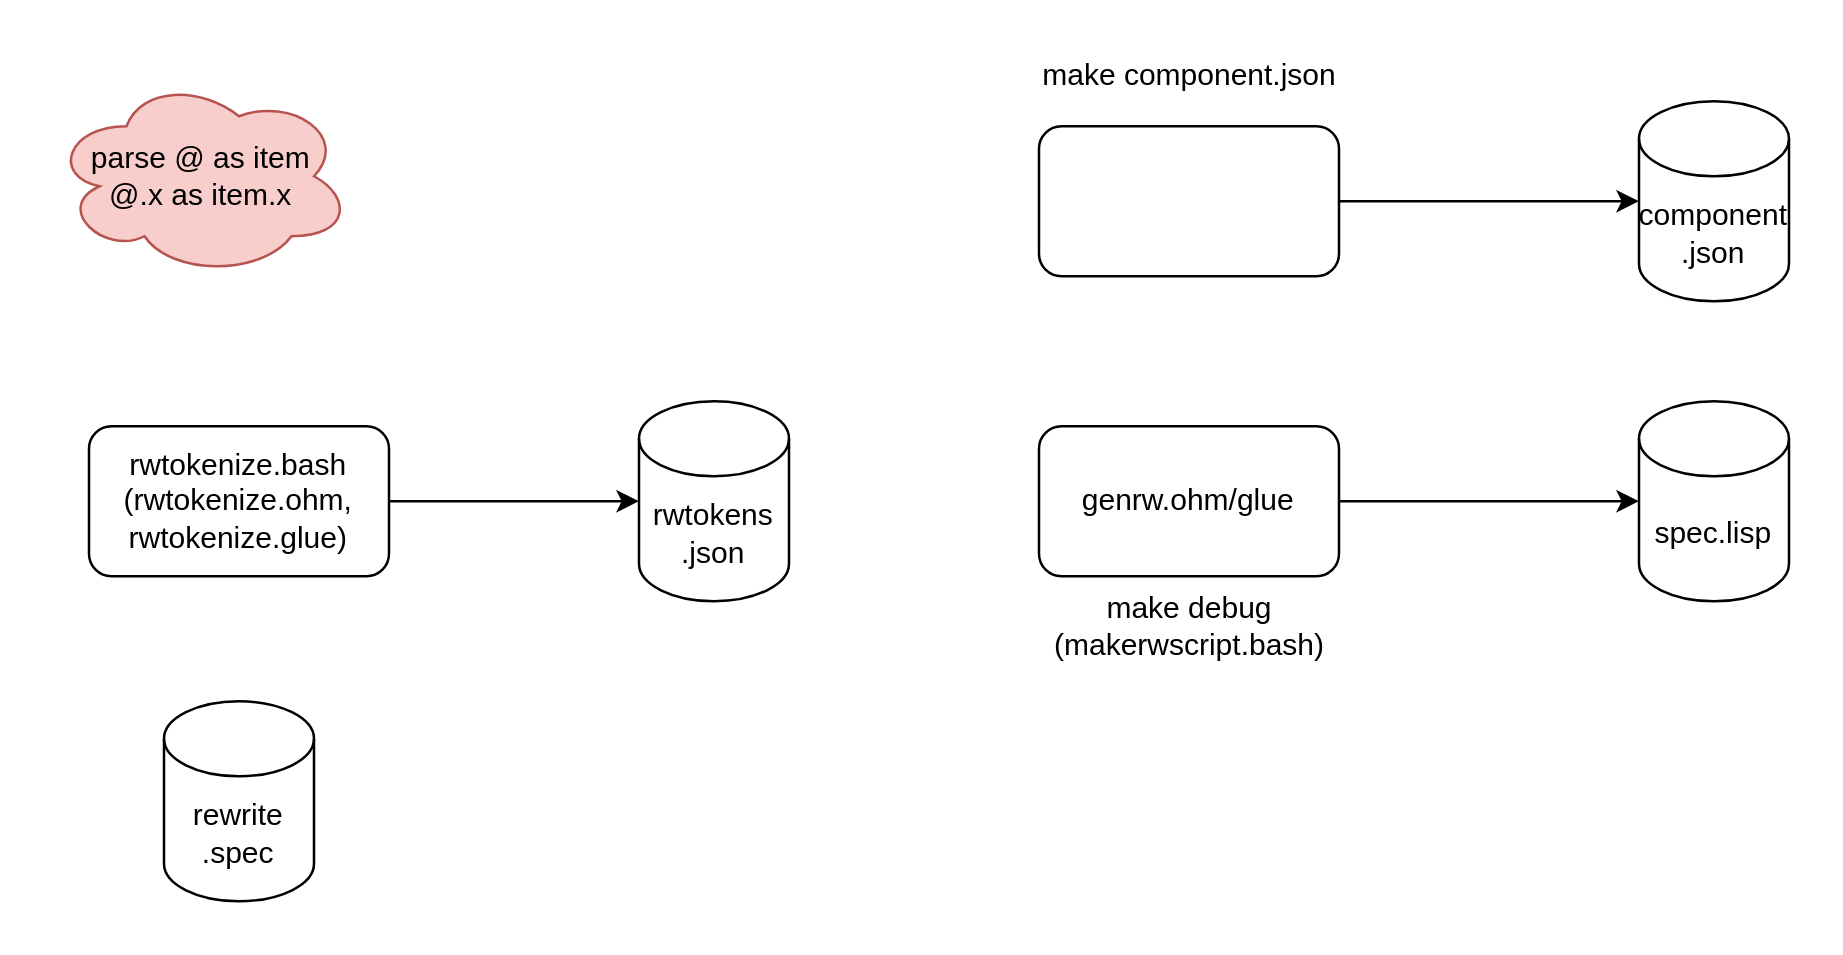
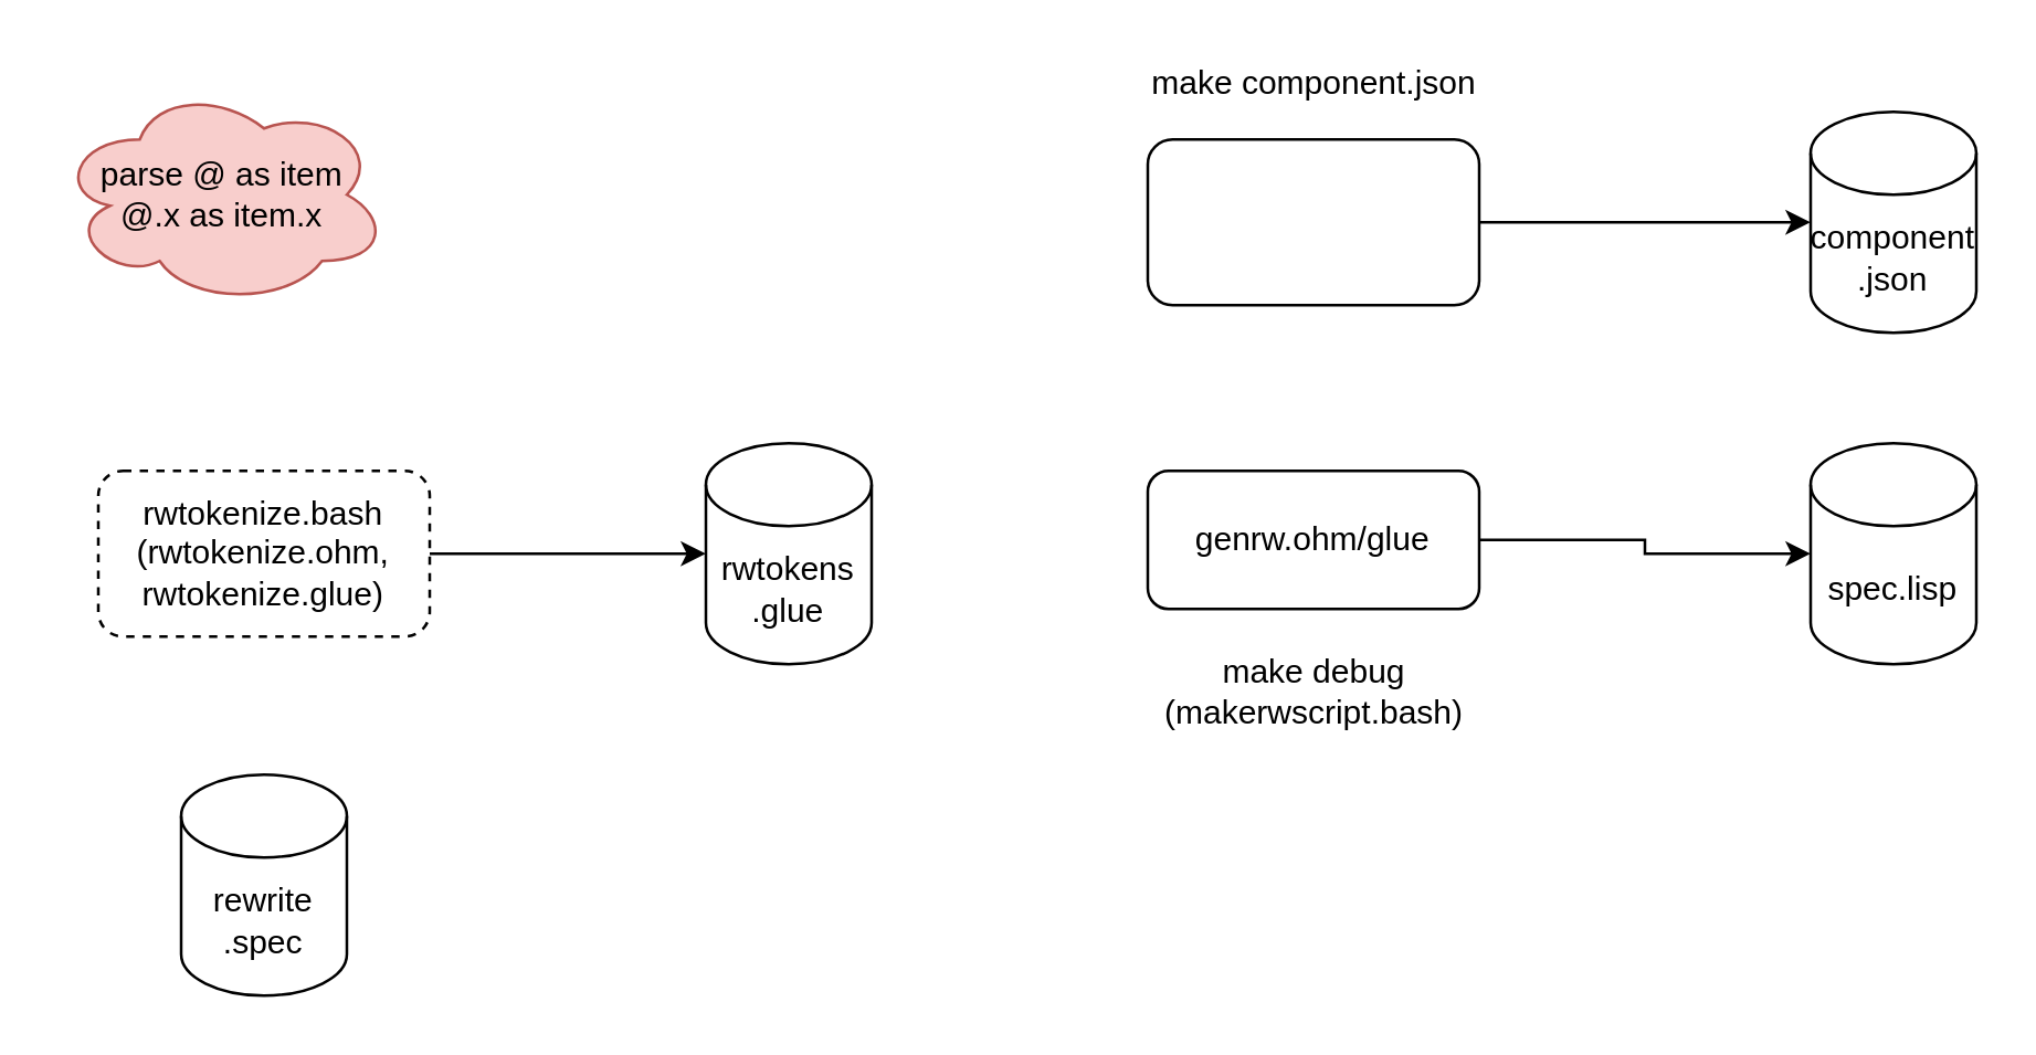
- <mxCell id="12" value="rwtokenize.bash&lt;br&gt;(rwtokenize.ohm,&lt;br&gt;rwtokenize.glue)" style="rounded=1;whiteSpace=wrap;html=1;" vertex="1" parent="1"><mxGeometry x="35" y="170" width="120" height="60" as="geometry" /></mxCell>
+ <mxCell id="12" value="rwtokenize.bash&lt;br&gt;(rwtokenize.ohm,&lt;br&gt;rwtokenize.glue)" style="rounded=1;whiteSpace=wrap;html=1;dashed=1;" vertex="1" parent="1"><mxGeometry x="35" y="170" width="120" height="60" as="geometry" /></mxCell>
- <mxCell id="6" value="genrw.ohm/glue" style="rounded=1;whiteSpace=wrap;html=1;" vertex="1" parent="1"><mxGeometry x="415" y="170" width="120" height="60" as="geometry" /></mxCell>
+ <mxCell id="6" value="genrw.ohm/glue" style="rounded=1;whiteSpace=wrap;html=1;" vertex="1" parent="1"><mxGeometry x="415" y="170" width="120" height="50" as="geometry" /></mxCell>
- <mxCell id="4" value="rwtokens&lt;br&gt;.json" style="shape=cylinder3;whiteSpace=wrap;html=1;boundedLbl=1;backgroundOutline=1;size=15;" vertex="1" parent="1"><mxGeometry x="255" y="160" width="60" height="80" as="geometry" /></mxCell>
+ <mxCell id="4" value="rwtokens&lt;br&gt;.glue" style="shape=cylinder3;whiteSpace=wrap;html=1;boundedLbl=1;backgroundOutline=1;size=15;" vertex="1" parent="1"><mxGeometry x="255" y="160" width="60" height="80" as="geometry" /></mxCell>
